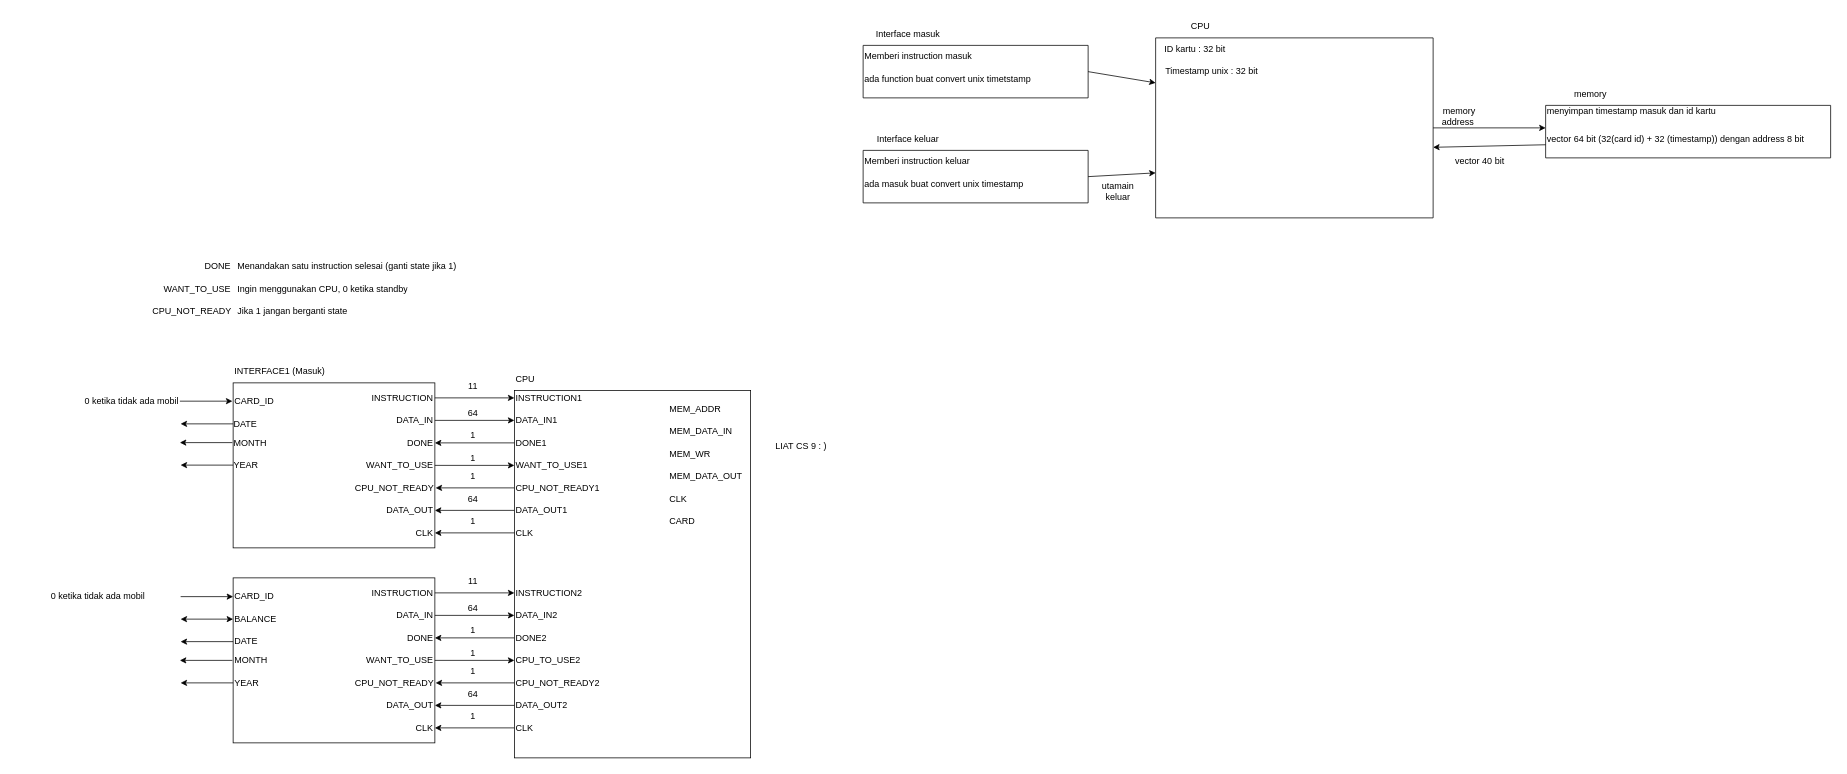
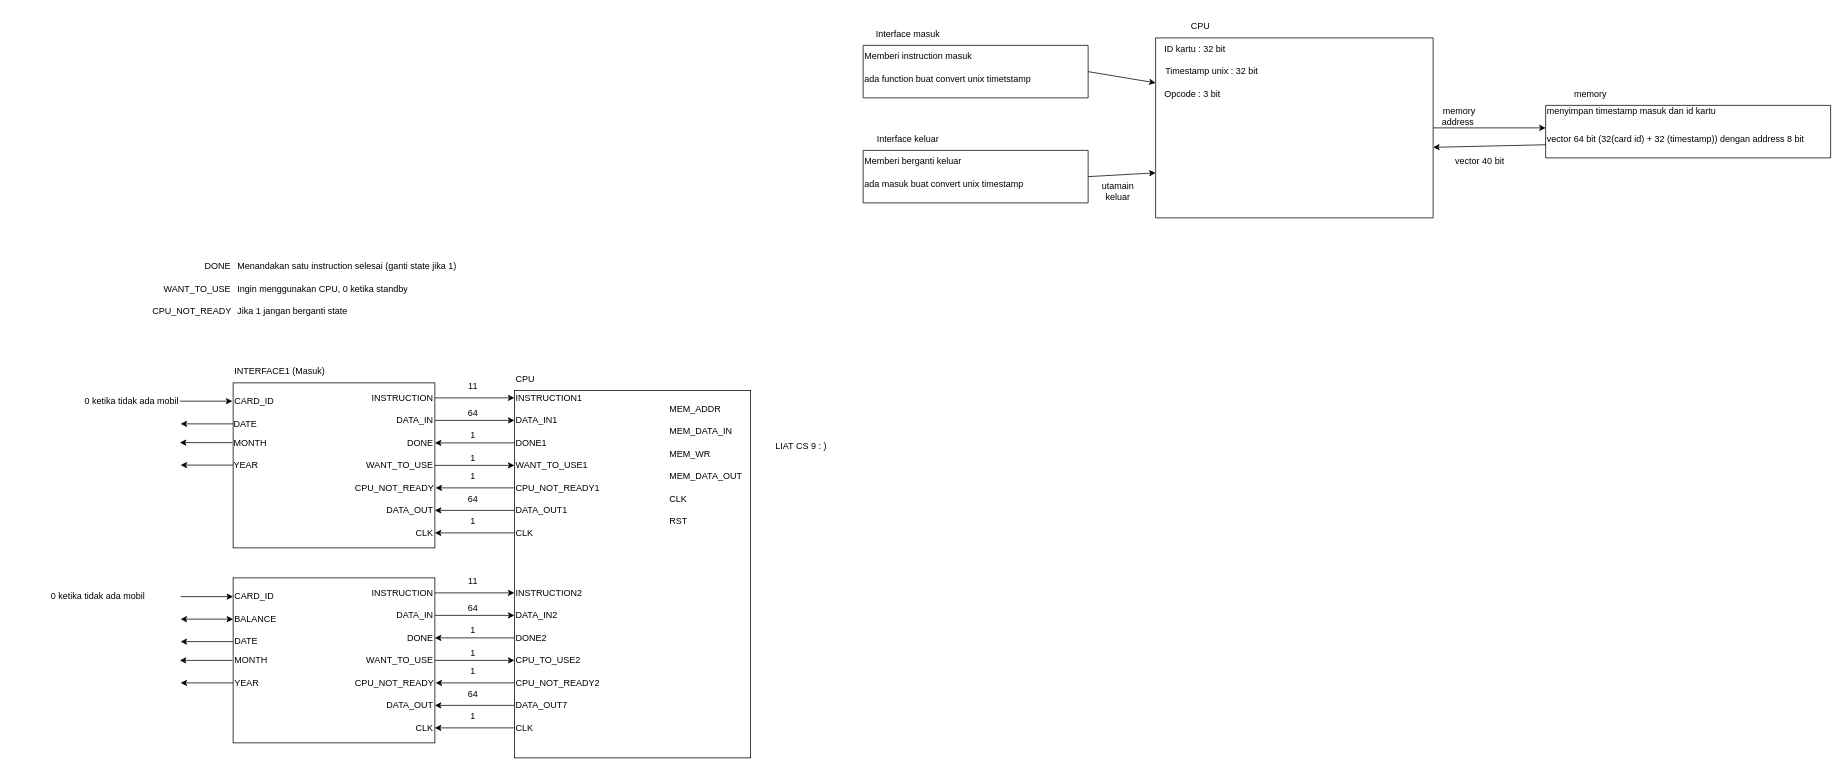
+ <mxCell id="4" value="Opcode : 3 bit" style="text;html=1;strokeColor=none;fillColor=none;align=left;verticalAlign=middle;whiteSpace=wrap;rounded=0;" vertex="1" parent="1"><mxGeometry x="1550" y="110" width="130" height="30" as="geometry" /></mxCell>
- <mxCell id="16" value="Memberi instruction keluar" style="text;html=1;strokeColor=none;fillColor=none;align=left;verticalAlign=middle;whiteSpace=wrap;rounded=0;" vertex="1" parent="15"><mxGeometry width="275" height="30" as="geometry" /></mxCell>
+ <mxCell id="16" value="Memberi berganti keluar" style="text;html=1;strokeColor=none;fillColor=none;align=left;verticalAlign=middle;whiteSpace=wrap;rounded=0;" vertex="1" parent="15"><mxGeometry width="275" height="30" as="geometry" /></mxCell>
- <mxCell id="119" value="CARD" style="text;html=1;strokeColor=none;fillColor=none;align=left;verticalAlign=middle;whiteSpace=wrap;rounded=0;" vertex="1" parent="1"><mxGeometry x="890" y="680" width="100" height="30" as="geometry" /></mxCell>
+ <mxCell id="119" value="RST" style="text;html=1;strokeColor=none;fillColor=none;align=left;verticalAlign=middle;whiteSpace=wrap;rounded=0;" vertex="1" parent="1"><mxGeometry x="890" y="680" width="100" height="30" as="geometry" /></mxCell>
- <mxCell id="54" value="DATA_OUT2" style="text;html=1;strokeColor=none;fillColor=none;align=left;verticalAlign=middle;whiteSpace=wrap;rounded=0;" vertex="1" parent="1"><mxGeometry x="685" y="925" width="110" height="30" as="geometry" /></mxCell>
+ <mxCell id="54" value="DATA_OUT7" style="text;html=1;strokeColor=none;fillColor=none;align=left;verticalAlign=middle;whiteSpace=wrap;rounded=0;" vertex="1" parent="1"><mxGeometry x="685" y="925" width="110" height="30" as="geometry" /></mxCell>
